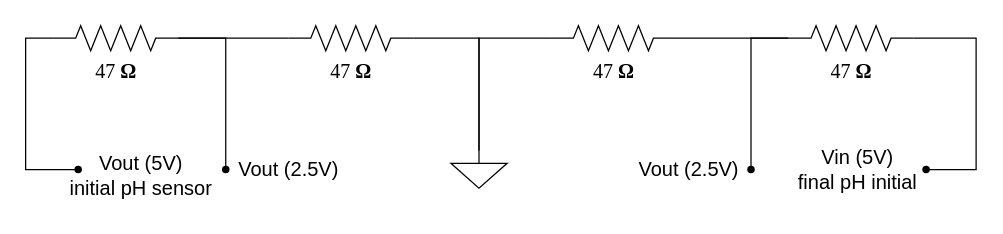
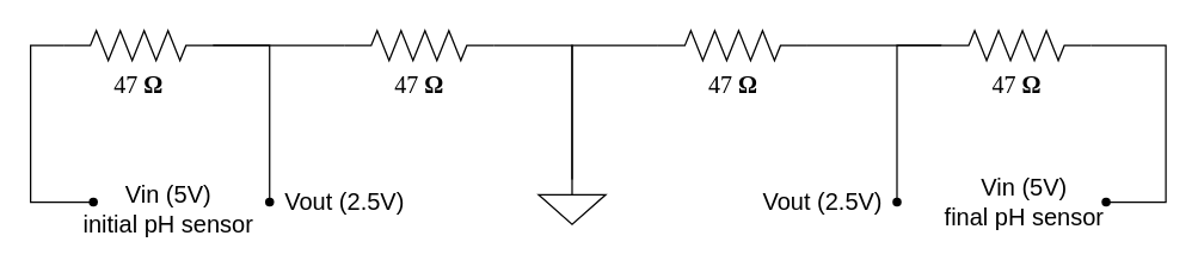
- <mxCell id="22" value="Vin (5V)&lt;br style=&quot;font-size: 16px;&quot;&gt;final pH initial" style="text;html=1;align=center;verticalAlign=middle;resizable=0;points=[];autosize=1;strokeColor=none;fillColor=none;fontSize=16;" vertex="1" parent="1"><mxGeometry x="620" y="110" width="130" height="50" as="geometry" /></mxCell>
+ <mxCell id="22" value="Vin (5V)&lt;br style=&quot;font-size: 16px;&quot;&gt;final pH sensor" style="text;html=1;align=center;verticalAlign=middle;resizable=0;points=[];autosize=1;strokeColor=none;fillColor=none;fontSize=16;" vertex="1" parent="1"><mxGeometry x="620" y="110" width="130" height="50" as="geometry" /></mxCell>
- <mxCell id="11" value="Vout (5V)&lt;br style=&quot;font-size: 16px;&quot;&gt;initial pH sensor" style="text;html=1;align=center;verticalAlign=middle;resizable=0;points=[];autosize=1;strokeColor=none;fillColor=none;fontSize=16;" vertex="1" parent="1"><mxGeometry x="42" y="115" width="140" height="50" as="geometry" /></mxCell>
+ <mxCell id="11" value="Vin (5V)&lt;br style=&quot;font-size: 16px;&quot;&gt;initial pH sensor" style="text;html=1;align=center;verticalAlign=middle;resizable=0;points=[];autosize=1;strokeColor=none;fillColor=none;fontSize=16;" vertex="1" parent="1"><mxGeometry x="42" y="115" width="140" height="50" as="geometry" /></mxCell>
